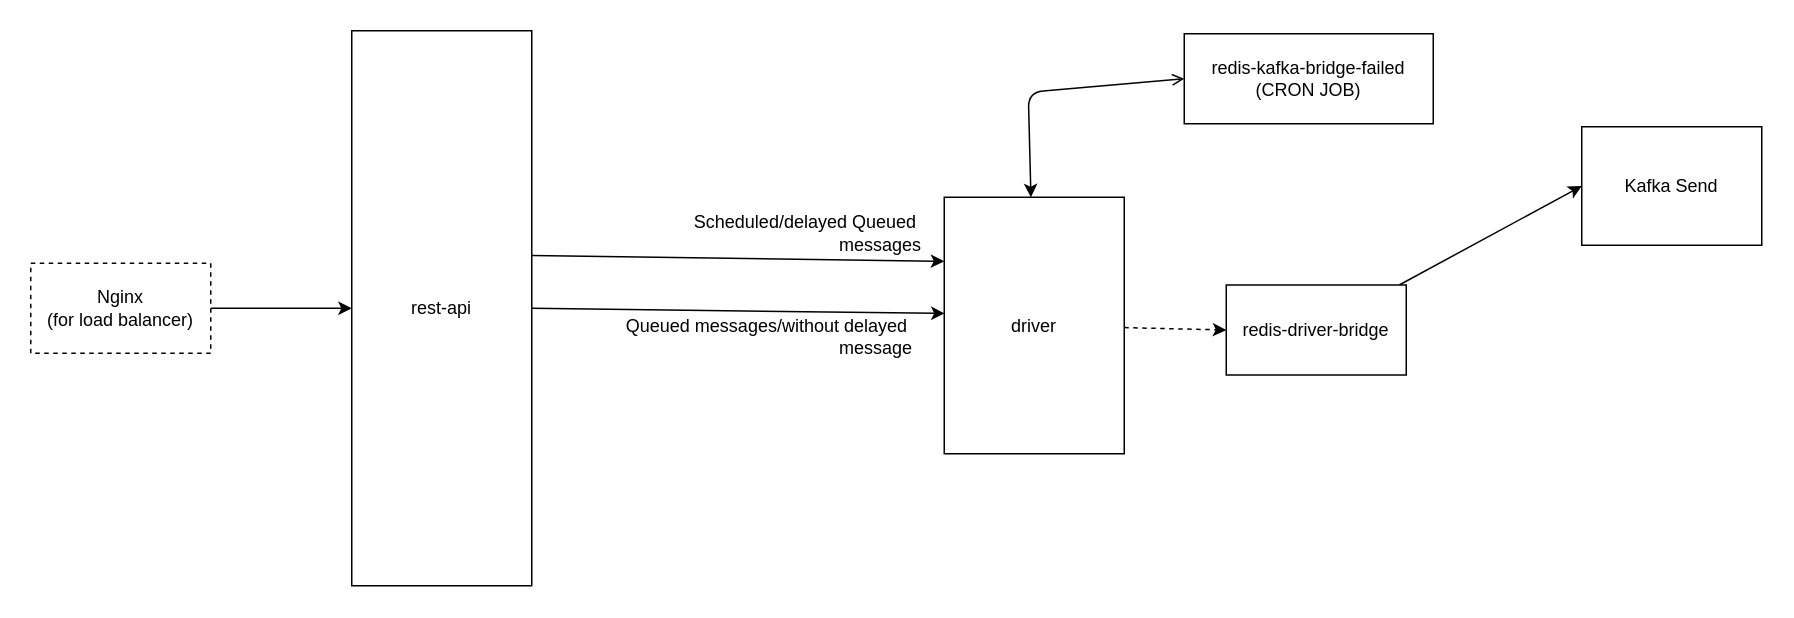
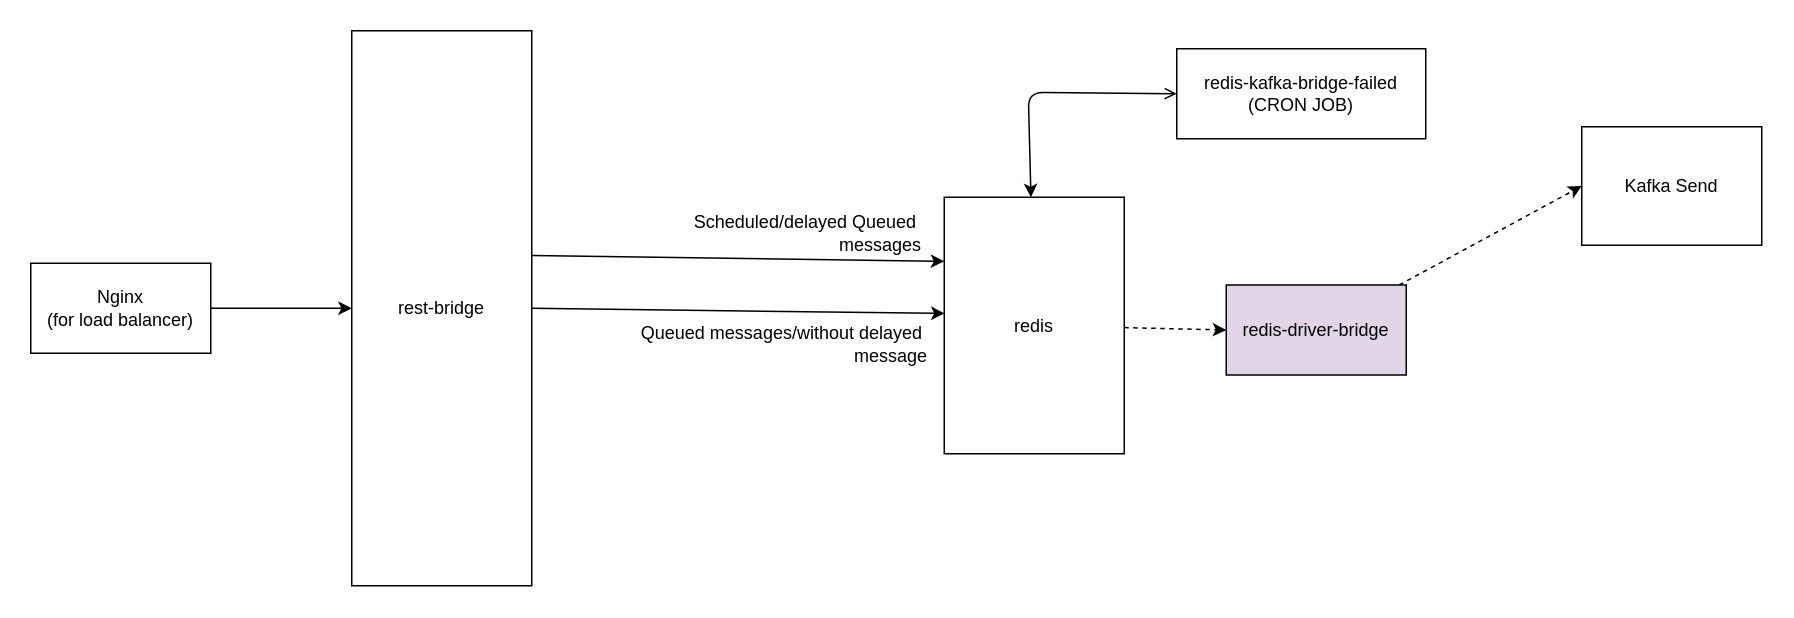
- <mxCell id="15" value="redis-kafka-bridge-failed&lt;br&gt;(CRON JOB)" style="whiteSpace=wrap;html=1;" parent="1" vertex="1"><mxGeometry x="789" y="22" width="166" height="60" as="geometry" /></mxCell>
+ <mxCell id="15" value="redis-kafka-bridge-failed&lt;br&gt;(CRON JOB)" style="whiteSpace=wrap;html=1;" parent="1" vertex="1"><mxGeometry x="784" y="32" width="166" height="60" as="geometry" /></mxCell>
- <mxCell id="9" style="edgeStyle=none;html=1;entryX=0;entryY=0.5;entryDx=0;entryDy=0;startArrow=none;startFill=0;" parent="1" source="10" target="8" edge="1"><mxGeometry relative="1" as="geometry" /></mxCell>
+ <mxCell id="9" style="edgeStyle=none;html=1;entryX=0;entryY=0.5;entryDx=0;entryDy=0;startArrow=none;startFill=0;dashed=1;" parent="1" source="10" target="8" edge="1"><mxGeometry relative="1" as="geometry" /></mxCell>
- <mxCell id="13" value="Nginx&lt;br&gt;(for load balancer)" style="rounded=0;whiteSpace=wrap;html=1;dashed=1;" parent="1" vertex="1"><mxGeometry x="20" y="175" width="120" height="60" as="geometry" /></mxCell>
+ <mxCell id="13" value="Nginx&lt;br&gt;(for load balancer)" style="rounded=0;whiteSpace=wrap;html=1;" parent="1" vertex="1"><mxGeometry x="20" y="175" width="120" height="60" as="geometry" /></mxCell>
- <mxCell id="4" value="rest-api" style="rounded=0;whiteSpace=wrap;html=1;" parent="1" vertex="1"><mxGeometry x="234" y="20" width="120" height="370" as="geometry" /></mxCell>
+ <mxCell id="4" value="rest-bridge" style="rounded=0;whiteSpace=wrap;html=1;" parent="1" vertex="1"><mxGeometry x="234" y="20" width="120" height="370" as="geometry" /></mxCell>
- <mxCell id="7" value="driver" style="rounded=0;whiteSpace=wrap;html=1;" parent="1" vertex="1"><mxGeometry x="629" y="131" width="120" height="171" as="geometry" /></mxCell>
+ <mxCell id="7" value="redis" style="rounded=0;whiteSpace=wrap;html=1;" parent="1" vertex="1"><mxGeometry x="629" y="131" width="120" height="171" as="geometry" /></mxCell>
- <mxCell id="10" value="redis-driver-bridge" style="whiteSpace=wrap;html=1;" parent="1" vertex="1"><mxGeometry x="817" y="189.5" width="120" height="60" as="geometry" /></mxCell>
+ <mxCell id="10" value="redis-driver-bridge" style="whiteSpace=wrap;html=1;fillColor=#e1d5e7;" parent="1" vertex="1"><mxGeometry x="817" y="189.5" width="120" height="60" as="geometry" /></mxCell>
- <mxCell id="14" value="Queued messages/without delayed&amp;nbsp;&lt;br&gt;message" style="text;html=1;align=right;verticalAlign=middle;resizable=0;points=[];autosize=1;strokeColor=none;fillColor=none;" parent="1" vertex="1"><mxGeometry x="400" y="203.5" width="209" height="41" as="geometry" /></mxCell>
+ <mxCell id="14" value="Queued messages/without delayed&amp;nbsp;&lt;br&gt;message" style="text;html=1;align=right;verticalAlign=middle;resizable=0;points=[];autosize=1;strokeColor=none;fillColor=none;" parent="1" vertex="1"><mxGeometry x="410" y="208.5" width="209" height="41" as="geometry" /></mxCell>
